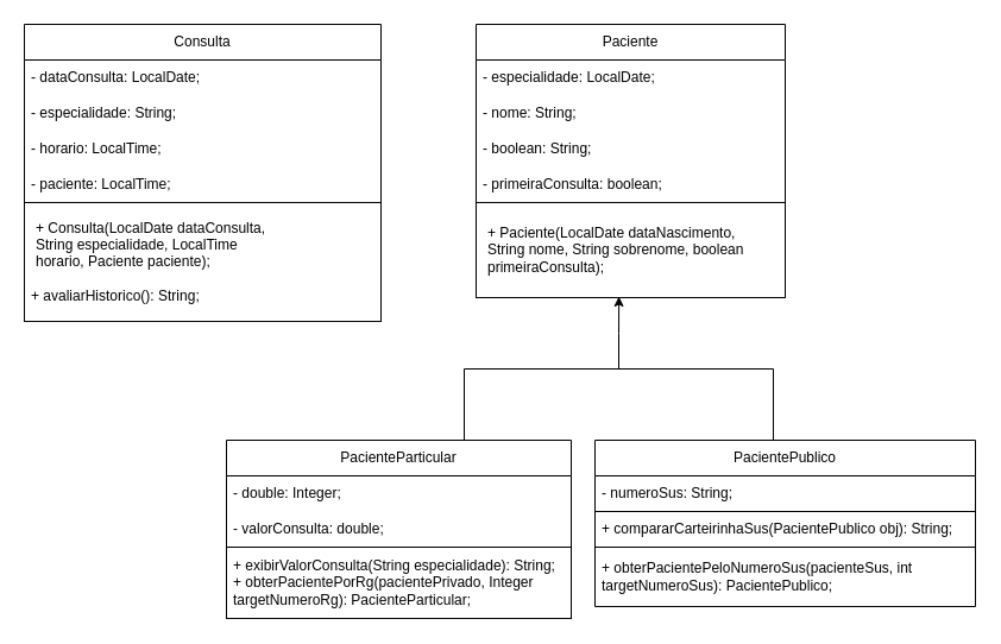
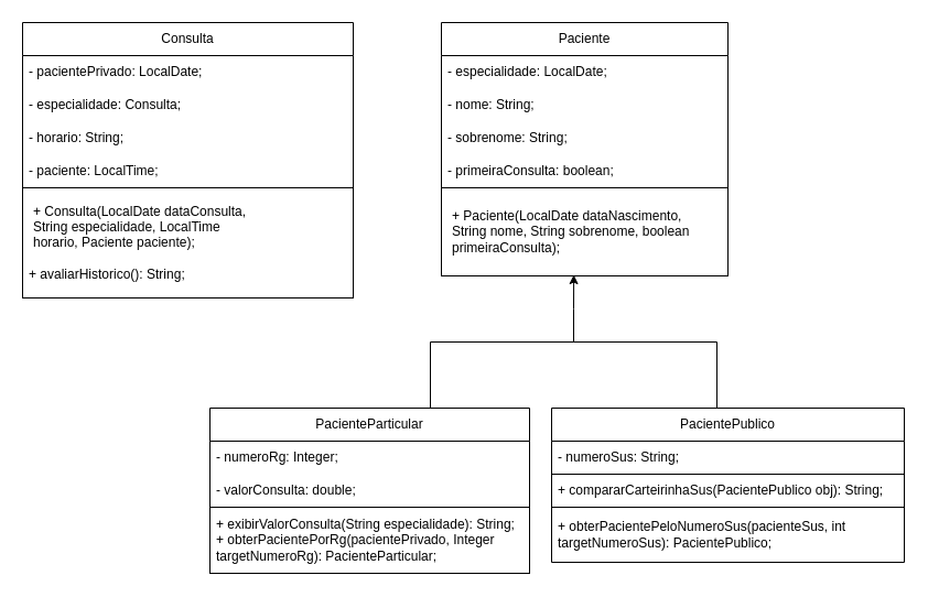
- <mxCell id="9" value="- dataConsulta: LocalDate;" style="text;strokeColor=none;fillColor=none;align=left;verticalAlign=middle;spacingLeft=4;spacingRight=4;overflow=hidden;points=[[0,0.5],[1,0.5]];portConstraint=eastwest;rotatable=0;whiteSpace=wrap;html=1;" vertex="1" parent="8"><mxGeometry y="30" width="300" height="30" as="geometry" /></mxCell>
+ <mxCell id="9" value="- pacientePrivado: LocalDate;" style="text;strokeColor=none;fillColor=none;align=left;verticalAlign=middle;spacingLeft=4;spacingRight=4;overflow=hidden;points=[[0,0.5],[1,0.5]];portConstraint=eastwest;rotatable=0;whiteSpace=wrap;html=1;" vertex="1" parent="8"><mxGeometry y="30" width="300" height="30" as="geometry" /></mxCell>
- <mxCell id="10" value="- especialidade: String;" style="text;strokeColor=none;fillColor=none;align=left;verticalAlign=middle;spacingLeft=4;spacingRight=4;overflow=hidden;points=[[0,0.5],[1,0.5]];portConstraint=eastwest;rotatable=0;whiteSpace=wrap;html=1;" vertex="1" parent="8"><mxGeometry y="60" width="300" height="30" as="geometry" /></mxCell>
+ <mxCell id="10" value="- especialidade: Consulta;" style="text;strokeColor=none;fillColor=none;align=left;verticalAlign=middle;spacingLeft=4;spacingRight=4;overflow=hidden;points=[[0,0.5],[1,0.5]];portConstraint=eastwest;rotatable=0;whiteSpace=wrap;html=1;" vertex="1" parent="8"><mxGeometry y="60" width="300" height="30" as="geometry" /></mxCell>
- <mxCell id="11" value="- horario: LocalTime;" style="text;strokeColor=none;fillColor=none;align=left;verticalAlign=middle;spacingLeft=4;spacingRight=4;overflow=hidden;points=[[0,0.5],[1,0.5]];portConstraint=eastwest;rotatable=0;whiteSpace=wrap;html=1;" vertex="1" parent="8"><mxGeometry y="90" width="300" height="30" as="geometry" /></mxCell>
+ <mxCell id="11" value="- horario: String;" style="text;strokeColor=none;fillColor=none;align=left;verticalAlign=middle;spacingLeft=4;spacingRight=4;overflow=hidden;points=[[0,0.5],[1,0.5]];portConstraint=eastwest;rotatable=0;whiteSpace=wrap;html=1;" vertex="1" parent="8"><mxGeometry y="90" width="300" height="30" as="geometry" /></mxCell>
- <mxCell id="5" value="- boolean: String;" style="text;strokeColor=none;fillColor=none;align=left;verticalAlign=middle;spacingLeft=4;spacingRight=4;overflow=hidden;points=[[0,0.5],[1,0.5]];portConstraint=eastwest;rotatable=0;whiteSpace=wrap;html=1;" vertex="1" parent="2"><mxGeometry y="90" width="260" height="30" as="geometry" /></mxCell>
+ <mxCell id="5" value="- sobrenome: String;" style="text;strokeColor=none;fillColor=none;align=left;verticalAlign=middle;spacingLeft=4;spacingRight=4;overflow=hidden;points=[[0,0.5],[1,0.5]];portConstraint=eastwest;rotatable=0;whiteSpace=wrap;html=1;" vertex="1" parent="2"><mxGeometry y="90" width="260" height="30" as="geometry" /></mxCell>
- <mxCell id="19" value="- double: Integer;" style="text;strokeColor=none;fillColor=none;align=left;verticalAlign=middle;spacingLeft=4;spacingRight=4;overflow=hidden;points=[[0,0.5],[1,0.5]];portConstraint=eastwest;rotatable=0;whiteSpace=wrap;html=1;" vertex="1" parent="18"><mxGeometry y="30" width="290" height="30" as="geometry" /></mxCell>
+ <mxCell id="19" value="- numeroRg: Integer;" style="text;strokeColor=none;fillColor=none;align=left;verticalAlign=middle;spacingLeft=4;spacingRight=4;overflow=hidden;points=[[0,0.5],[1,0.5]];portConstraint=eastwest;rotatable=0;whiteSpace=wrap;html=1;" vertex="1" parent="18"><mxGeometry y="30" width="290" height="30" as="geometry" /></mxCell>
